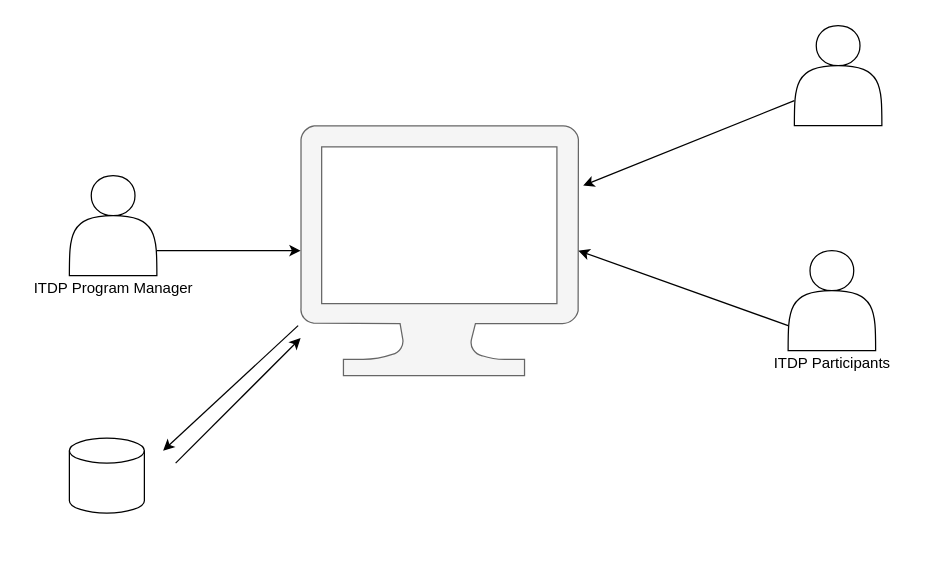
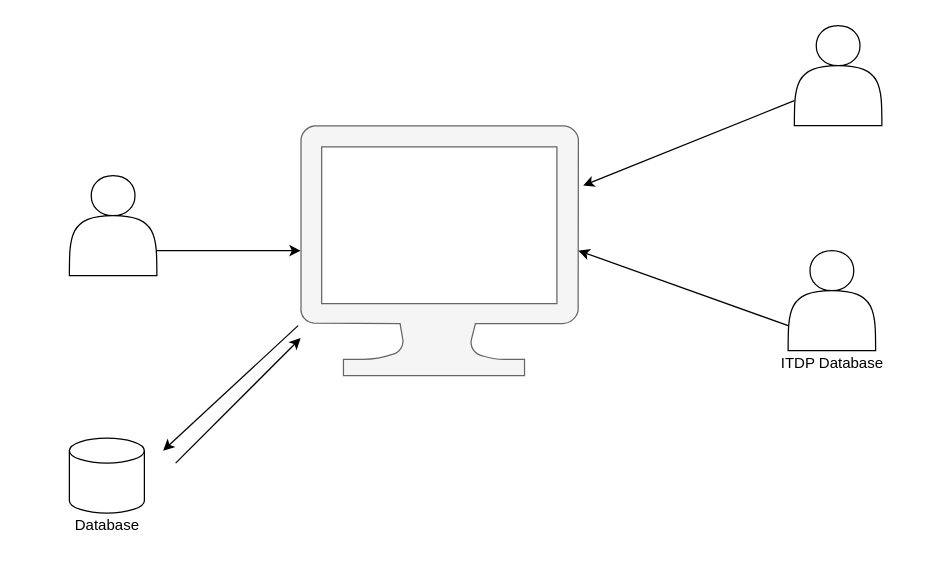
- <mxCell id="10" value="ITDP Program Manager" style="text;html=1;align=center;verticalAlign=middle;resizable=0;points=[];autosize=1;" parent="8" vertex="1"><mxGeometry y="80" width="140" height="20" as="geometry" /></mxCell>
- <mxCell id="5" value="ITDP Participants" style="text;html=1;align=center;verticalAlign=middle;resizable=0;points=[];autosize=1;" parent="3" vertex="1"><mxGeometry y="80" width="110" height="20" as="geometry" /></mxCell>
+ <mxCell id="5" value="ITDP Database" style="text;html=1;align=center;verticalAlign=middle;resizable=0;points=[];autosize=1;" parent="3" vertex="1"><mxGeometry y="80" width="110" height="20" as="geometry" /></mxCell>
+ <mxCell id="16" value="Database" style="text;html=1;align=center;verticalAlign=middle;resizable=0;points=[];autosize=1;" parent="14" vertex="1"><mxGeometry y="60" width="70" height="20" as="geometry" /></mxCell>
